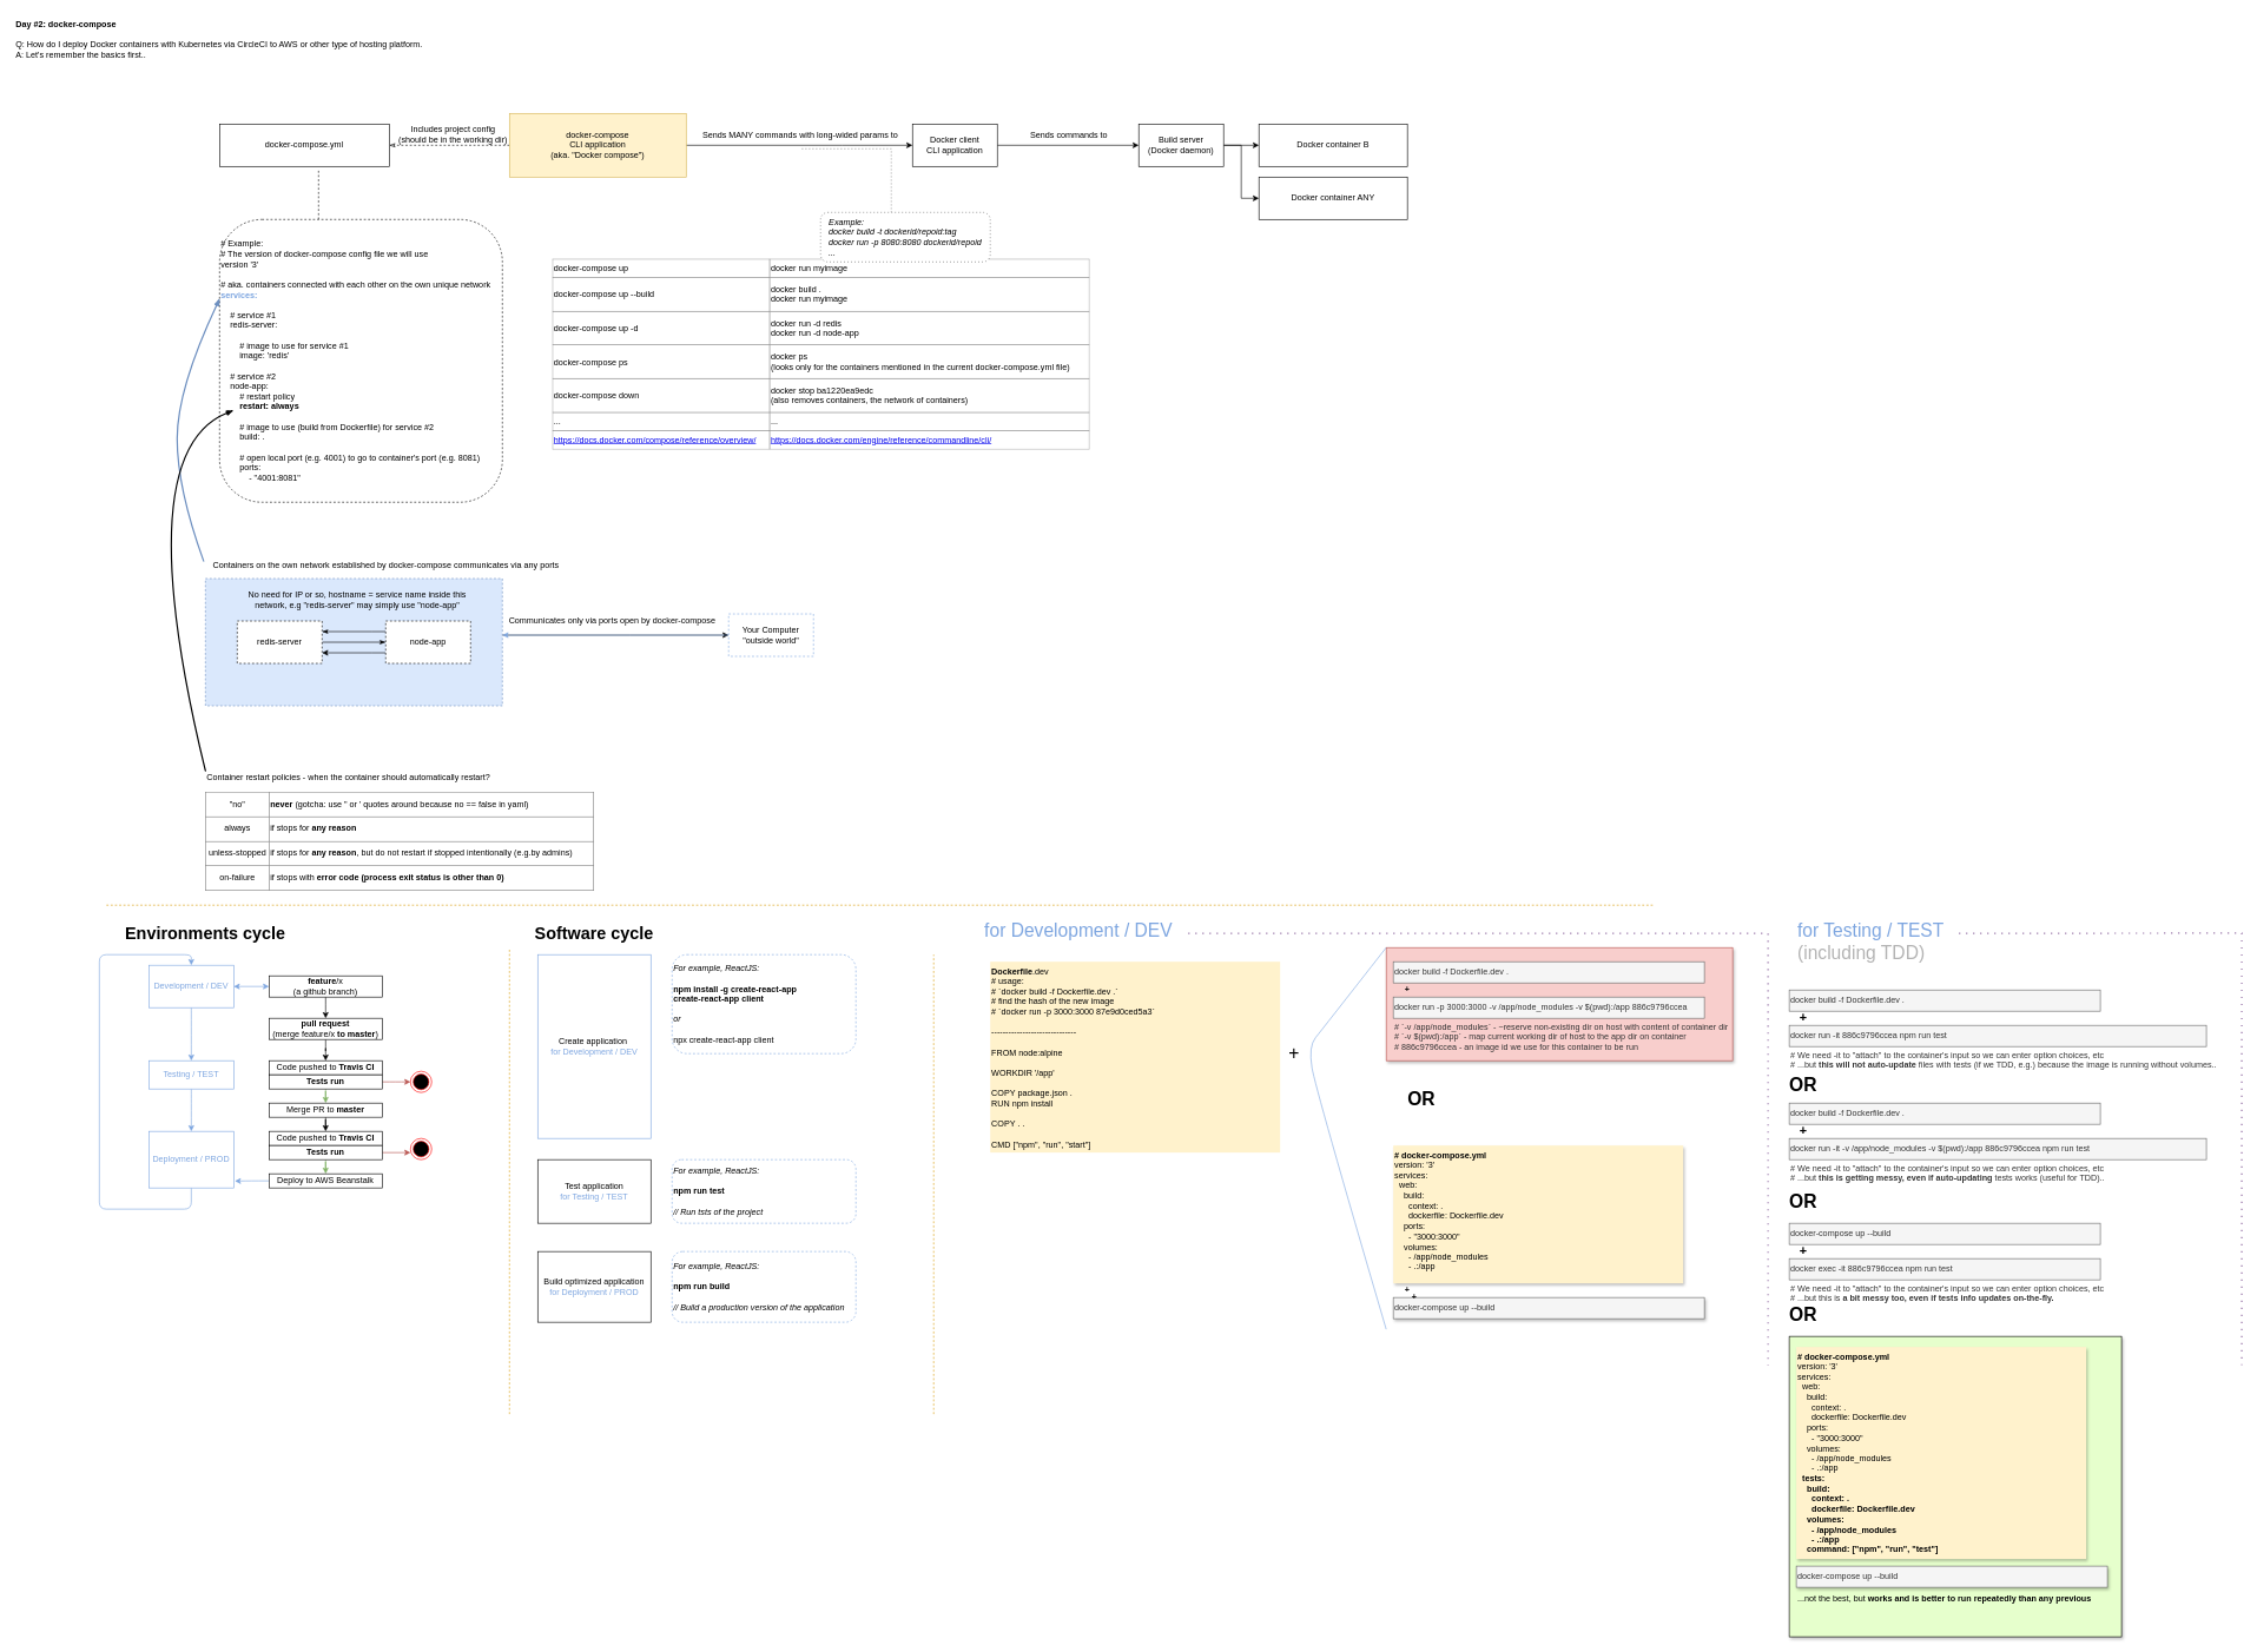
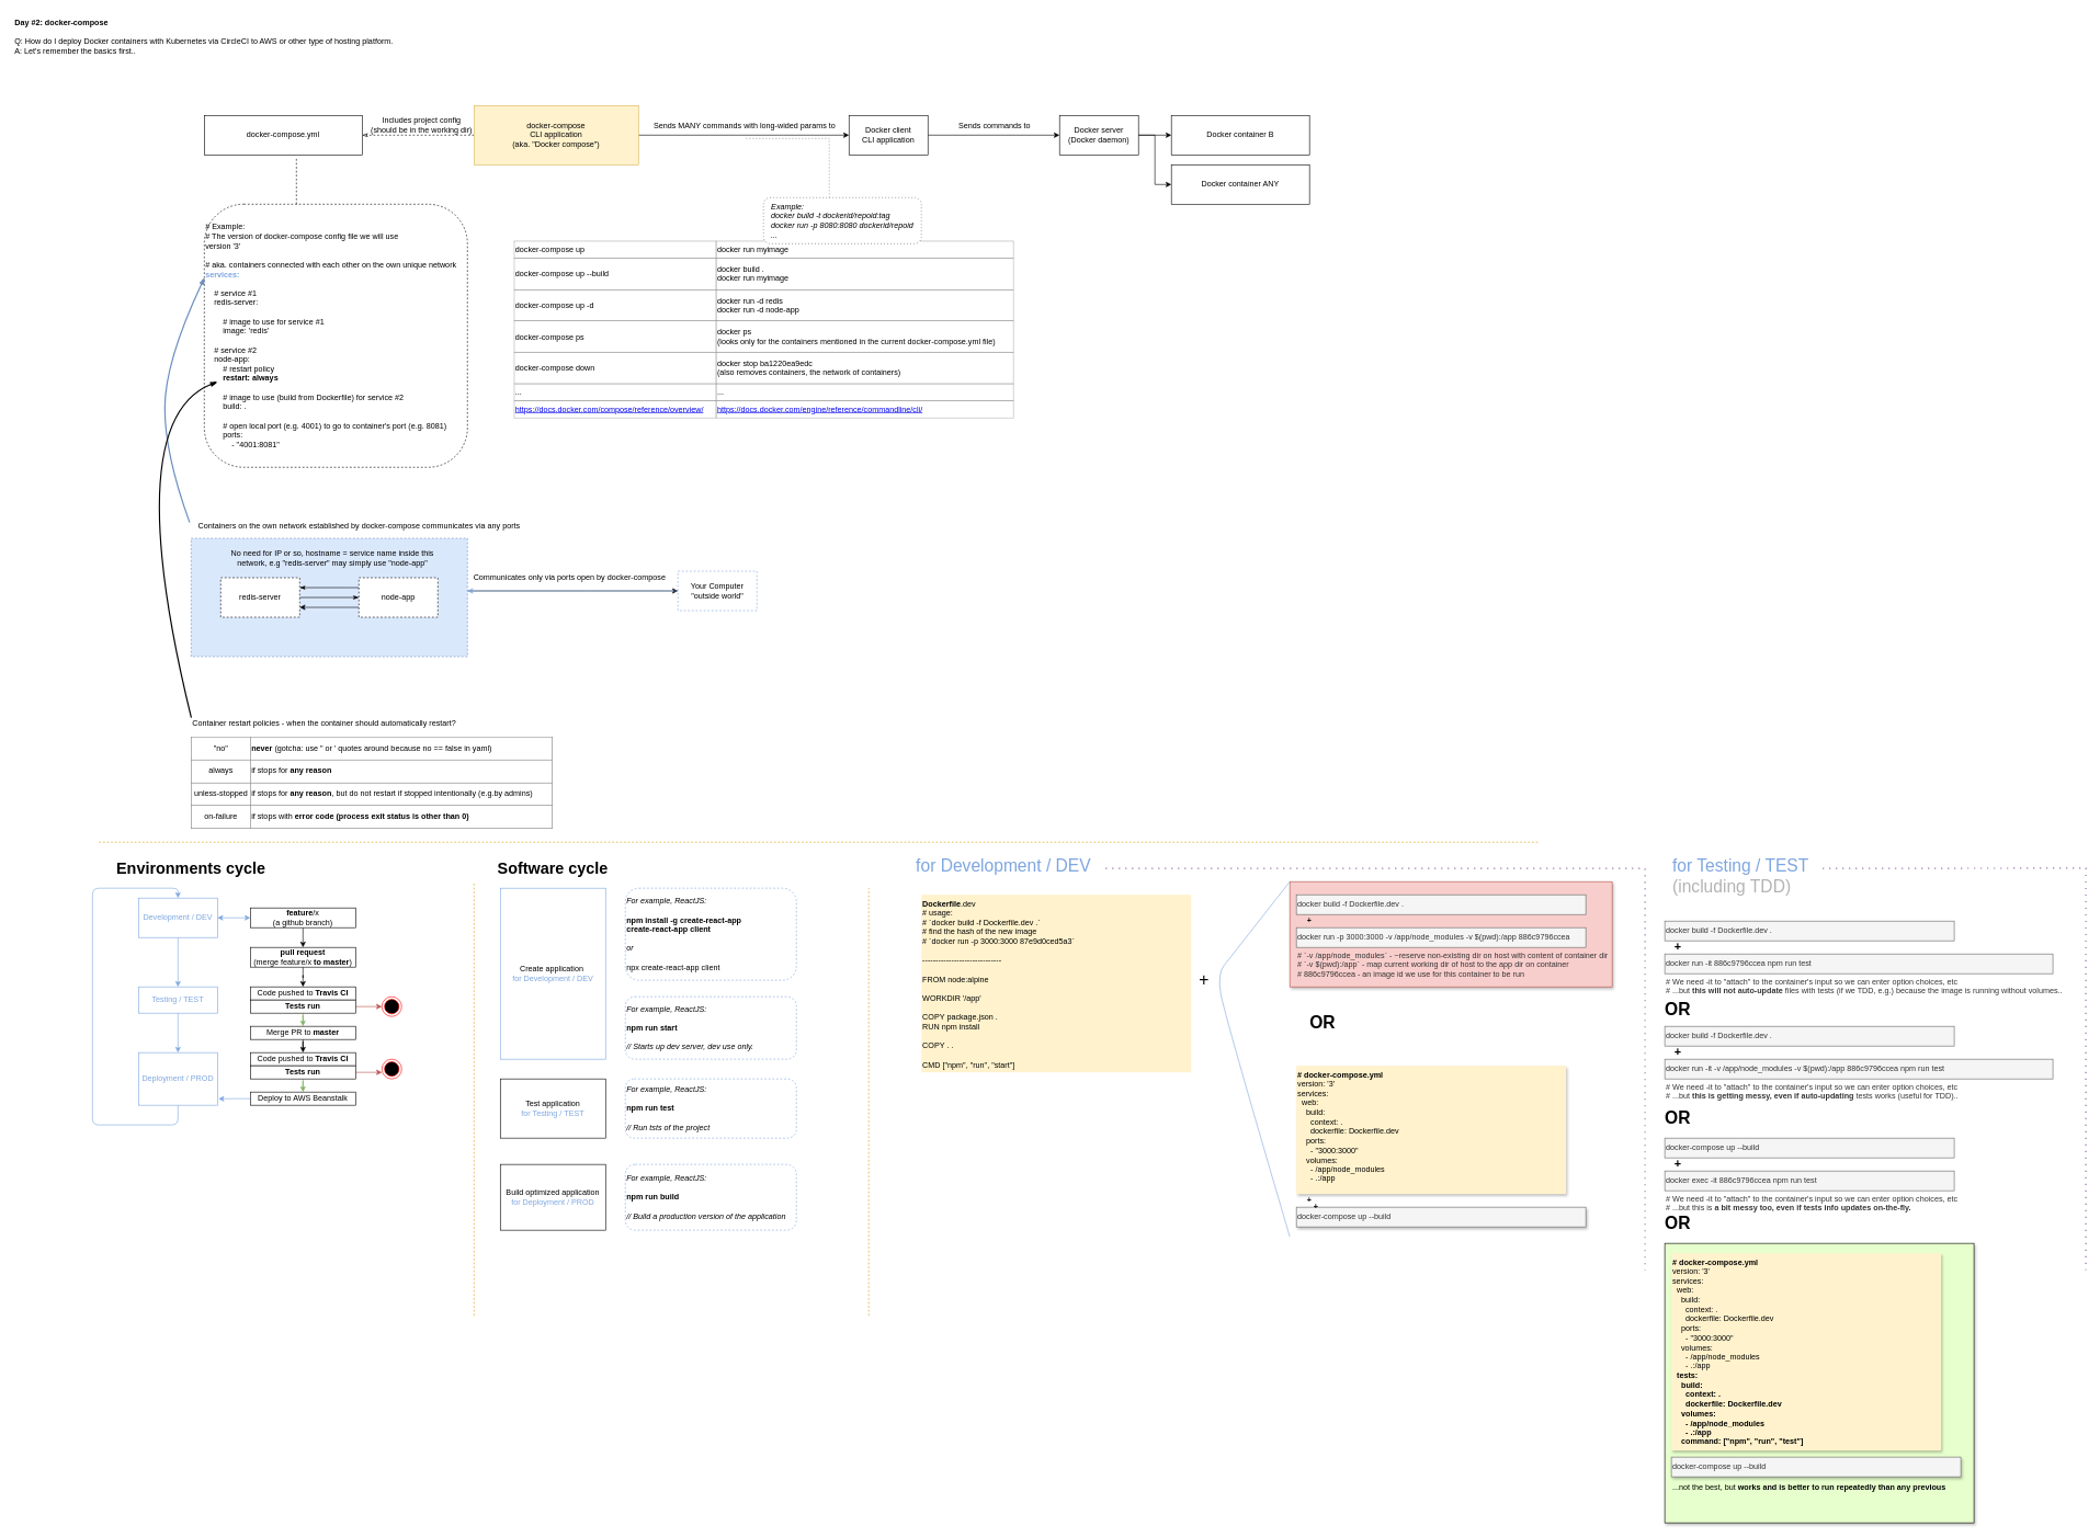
- <mxCell id="13" value="Build server&lt;br&gt;(Docker daemon)" style="rounded=0;whiteSpace=wrap;html=1;" vertex="1" parent="1"><mxGeometry x="1610" y="175" width="120" height="60" as="geometry" /></mxCell>
+ <mxCell id="13" value="Docker server&lt;br&gt;(Docker daemon)" style="rounded=0;whiteSpace=wrap;html=1;" vertex="1" parent="1"><mxGeometry x="1610" y="175" width="120" height="60" as="geometry" /></mxCell>
+ <mxCell id="68" value="&lt;i&gt;For example, ReactJS:&lt;br&gt;&lt;br&gt;&lt;/i&gt;&lt;b&gt;npm run start&lt;br&gt;&lt;/b&gt;&lt;br&gt;&lt;i&gt;// Starts up dev server, dev use only.&lt;/i&gt;" style="rounded=1;whiteSpace=wrap;html=1;shadow=0;glass=0;comic=0;strokeColor=#7EA6E0;fontColor=#000000;align=left;dashed=1;perimeterSpacing=0;resizeWidth=0;resizeHeight=0;autosize=0;" vertex="1" parent="1"><mxGeometry x="950" y="1515" width="260" height="95" as="geometry" /></mxCell>
